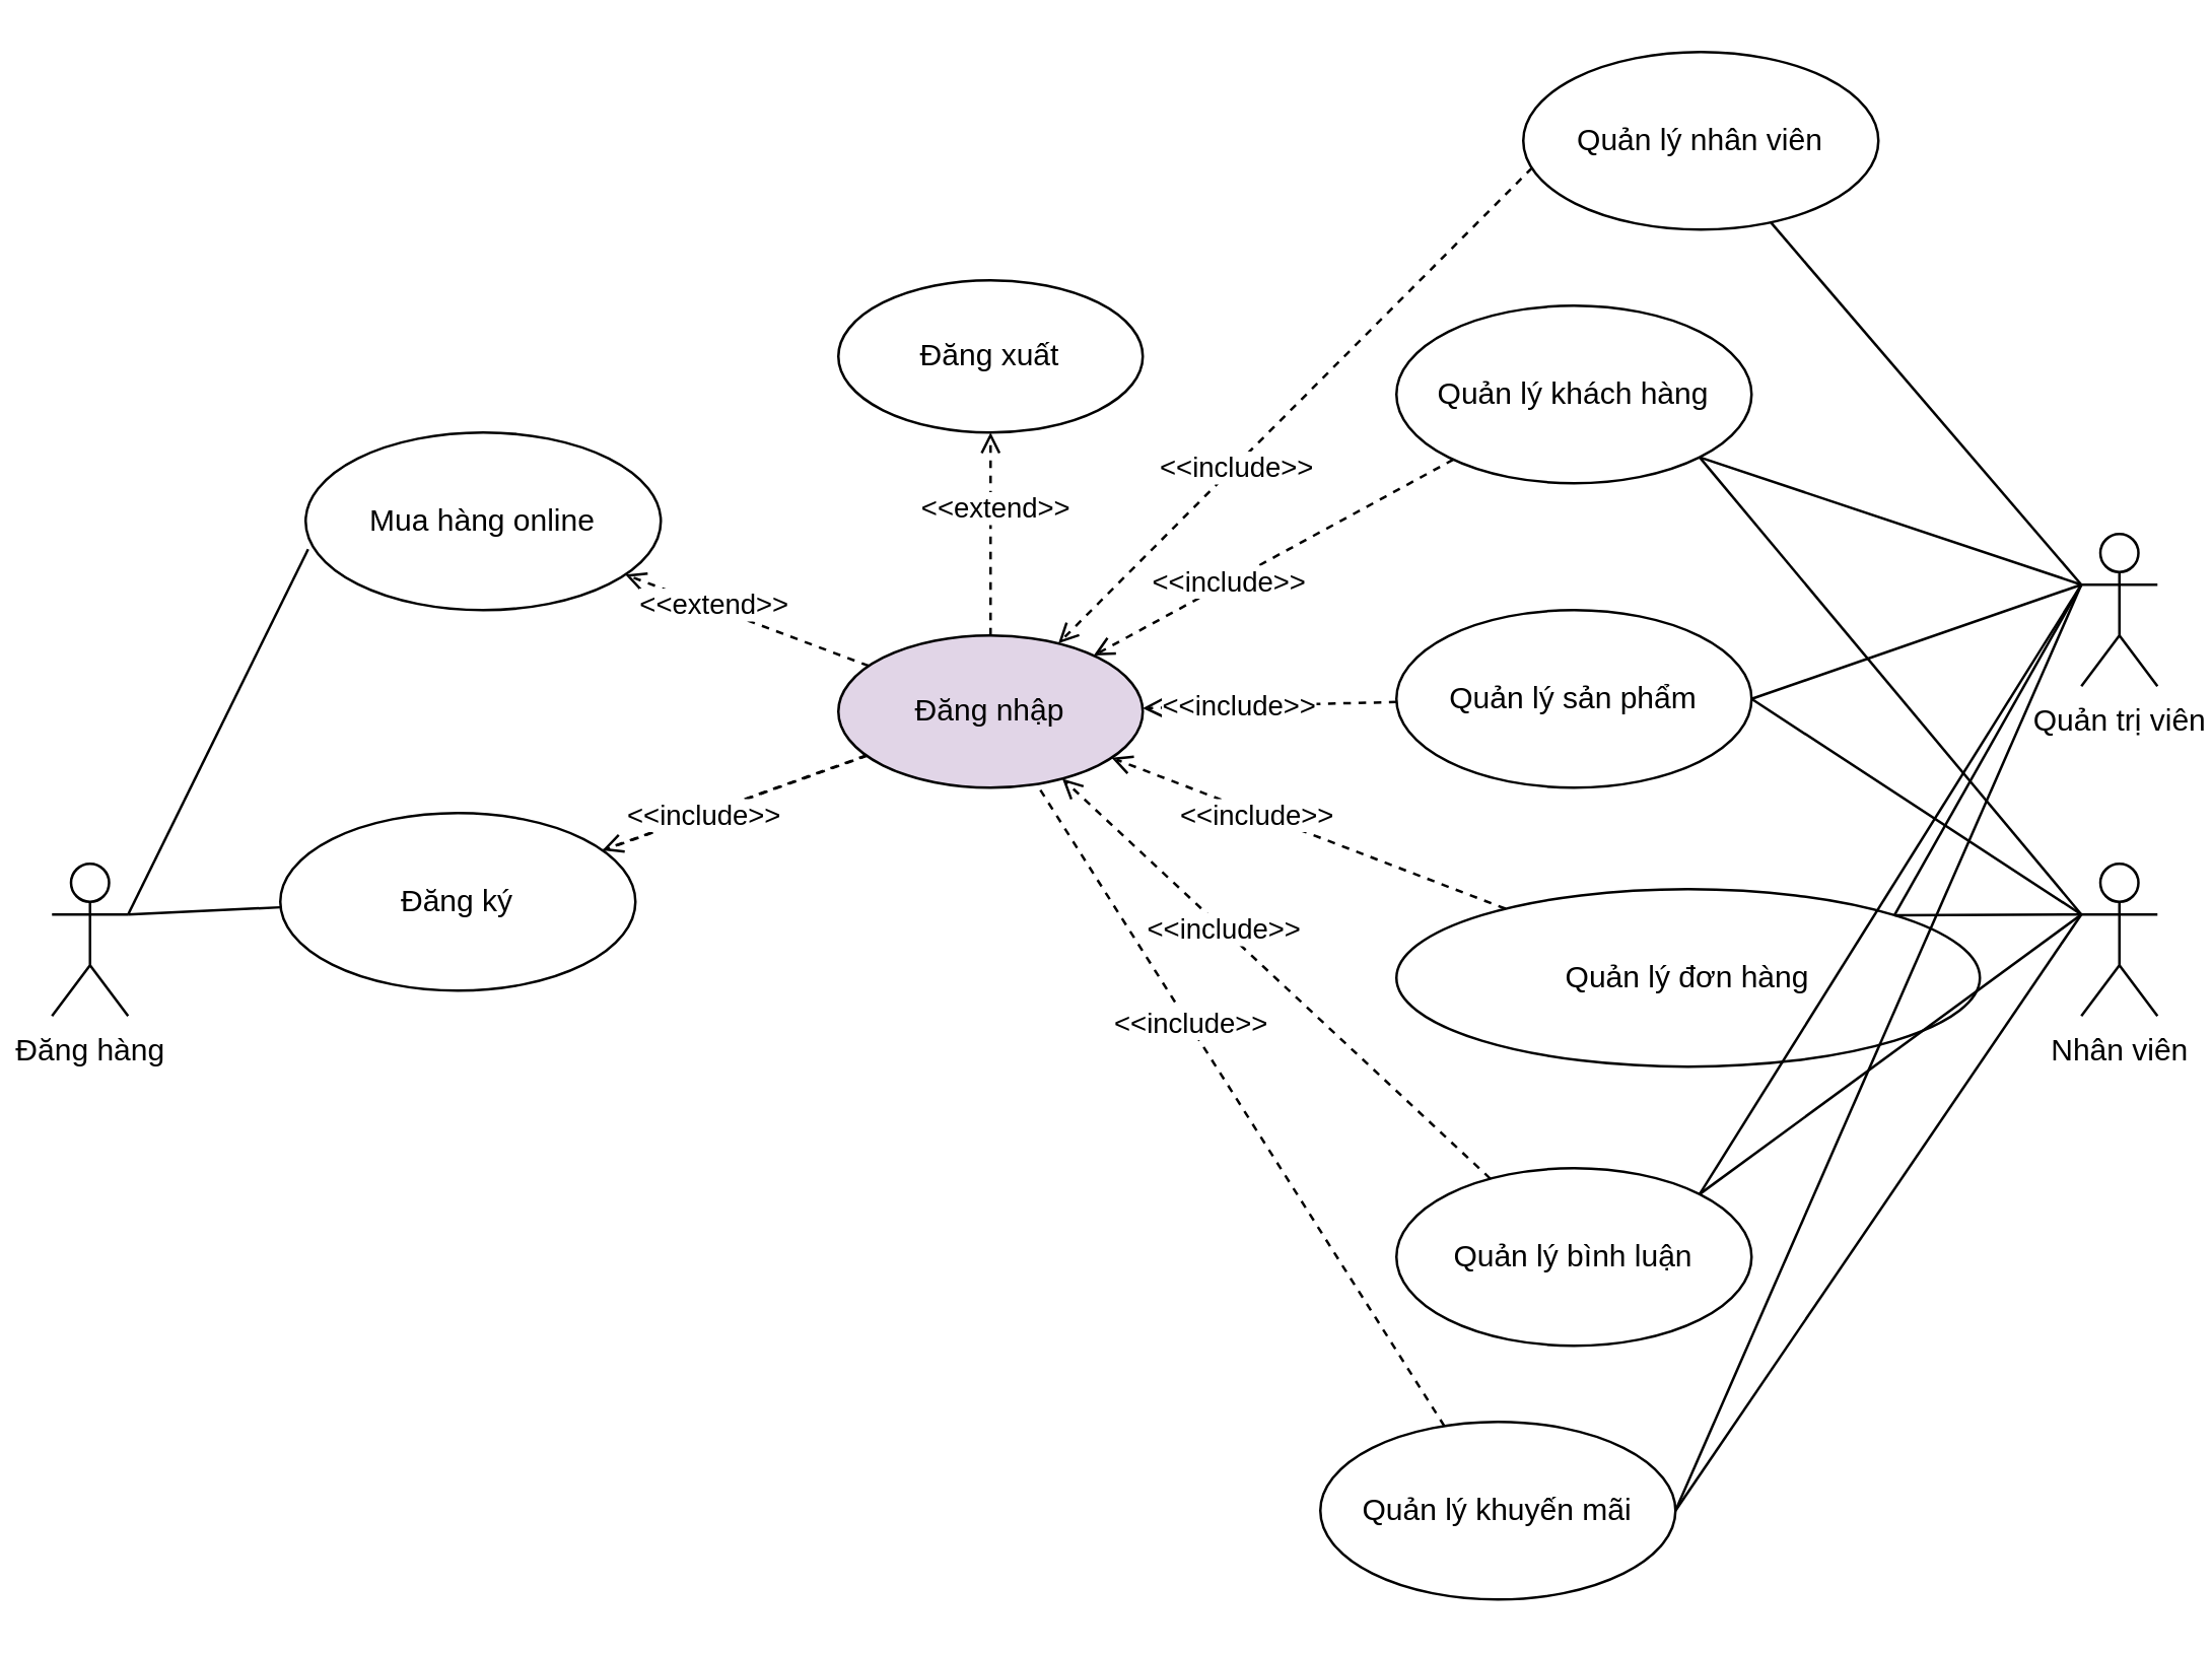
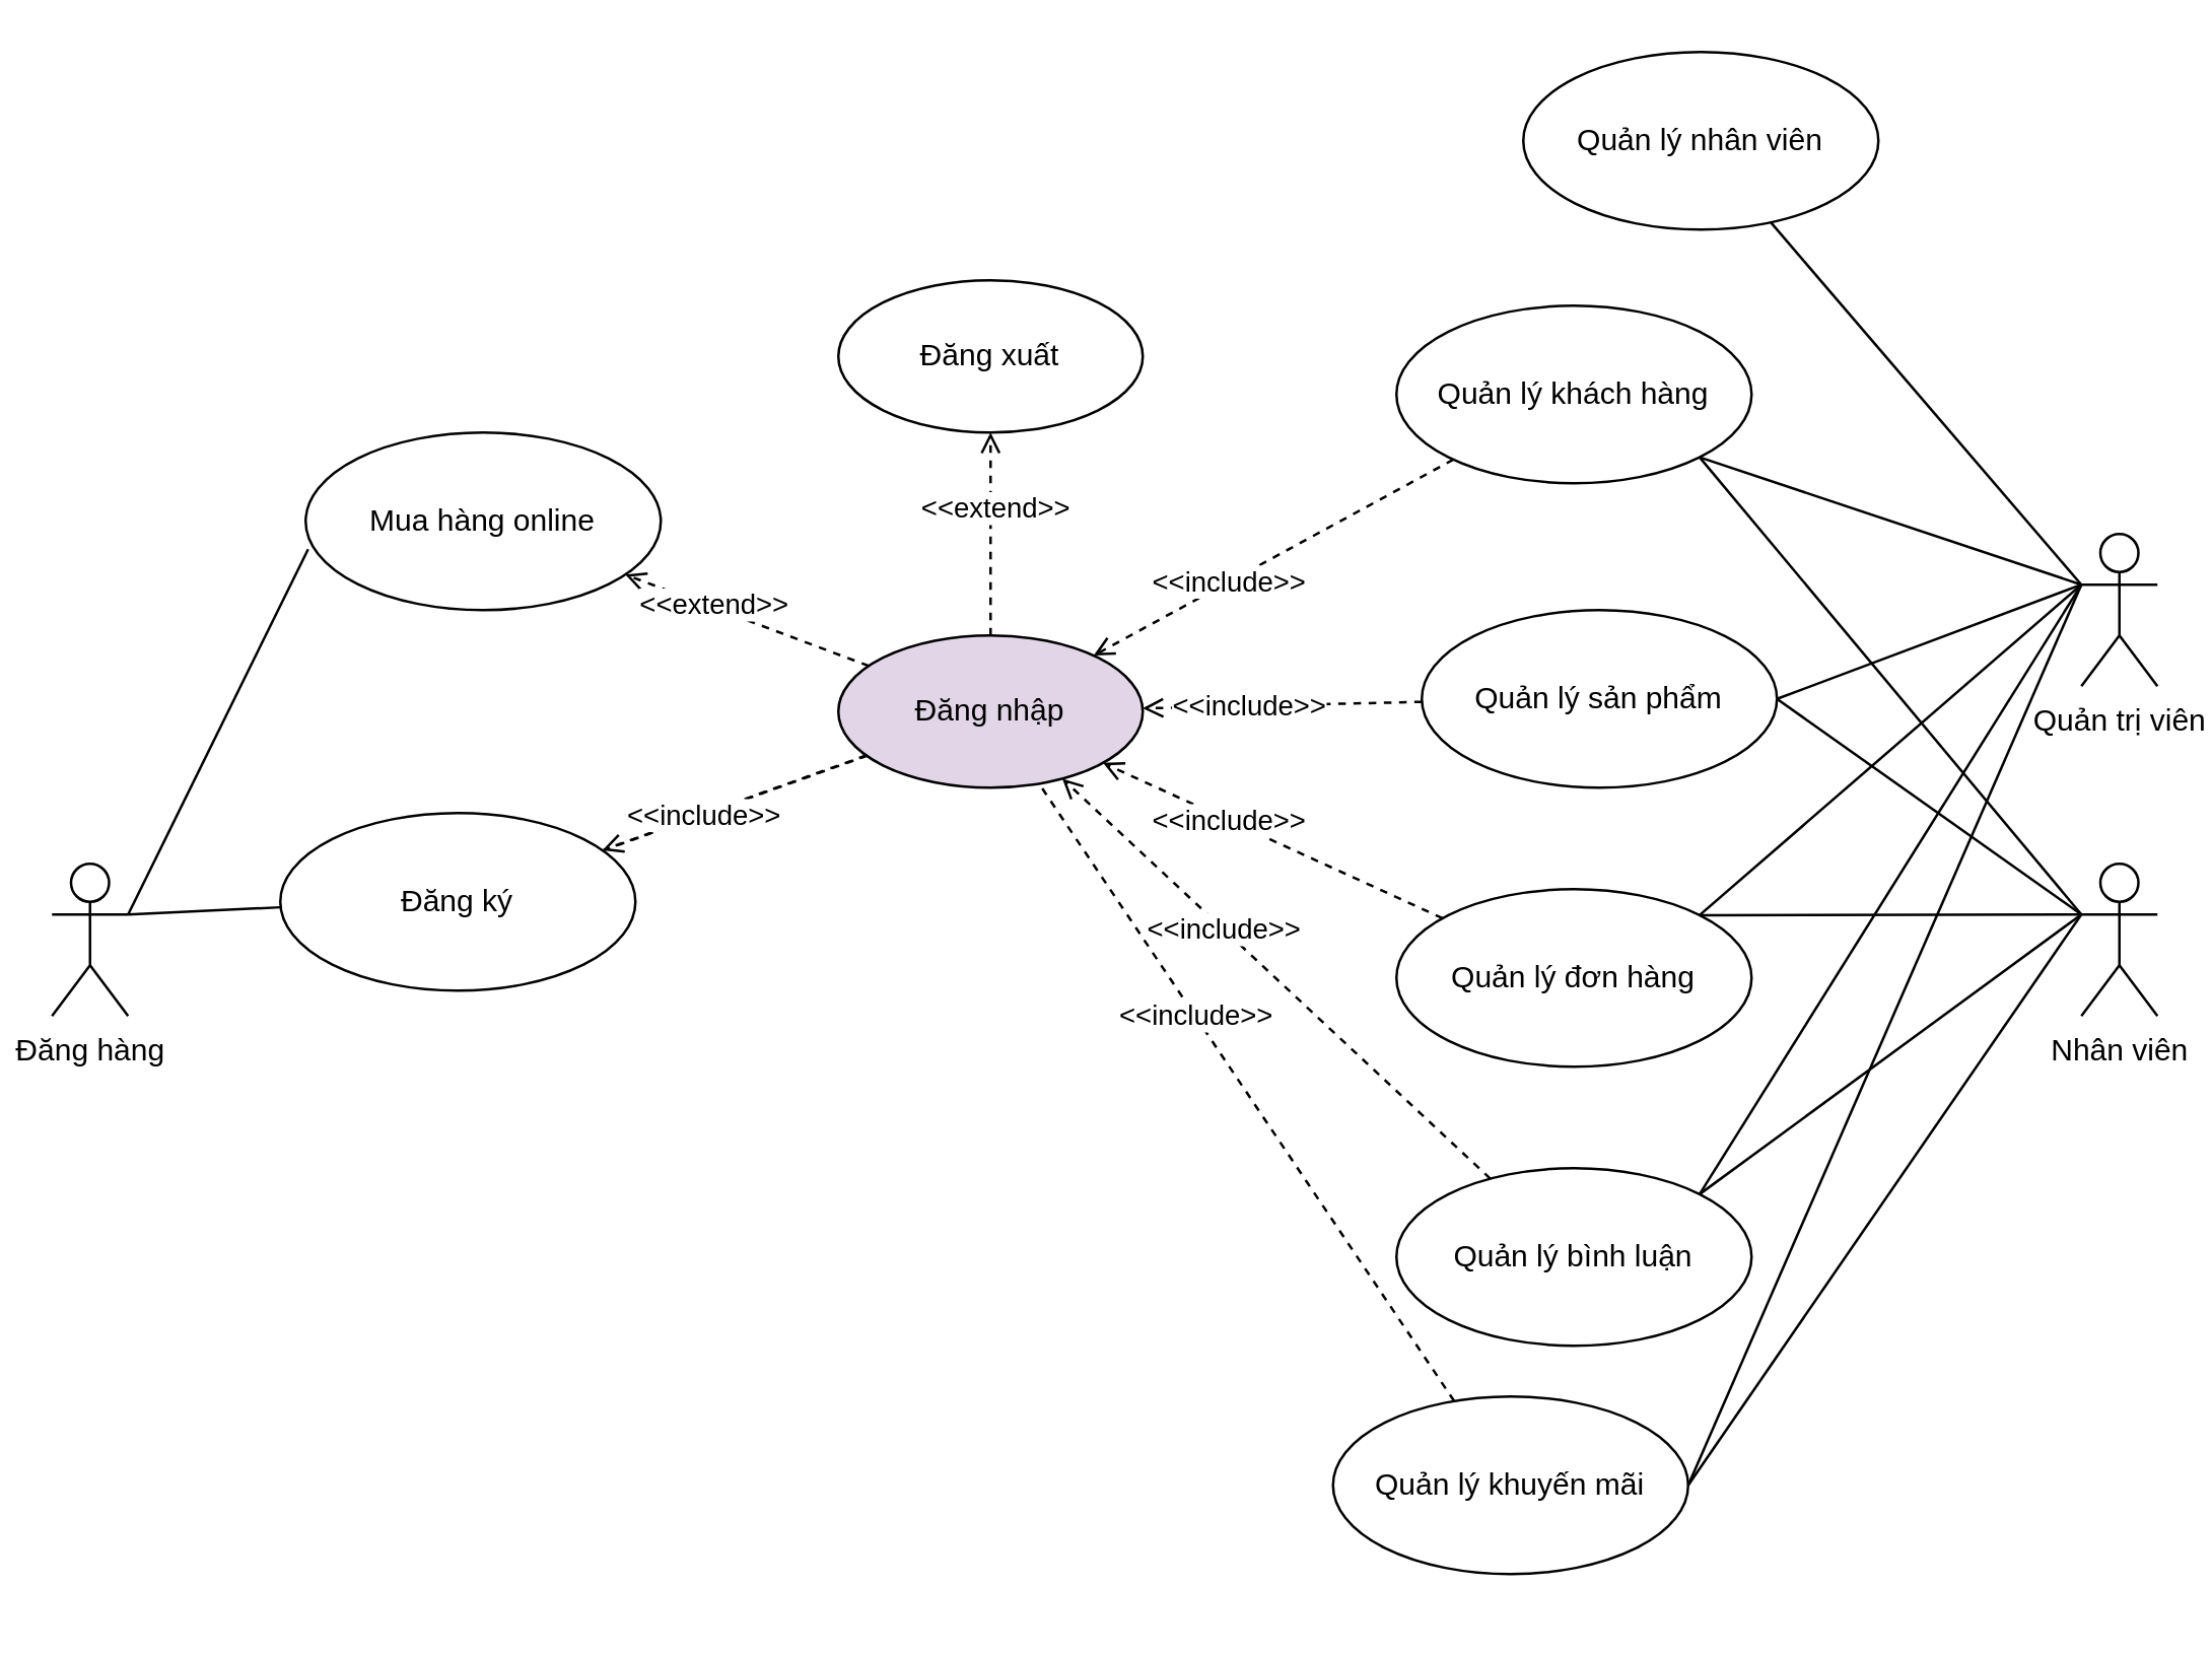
- <mxCell id="37" value="" style="edgeStyle=none;rounded=0;orthogonalLoop=1;jettySize=auto;html=1;dashed=1;endArrow=open;endFill=0;startArrow=none;startFill=0;exitX=0.025;exitY=0.652;exitDx=0;exitDy=0;exitPerimeter=0;" edge="1" parent="1" source="35" target="23"><mxGeometry relative="1" as="geometry"><mxPoint x="590.001" y="101.424" as="sourcePoint" /><mxPoint x="448.001" y="178.581" as="targetPoint" /></mxGeometry></mxCell>
- <mxCell id="38" value="&amp;lt;&amp;lt;include&amp;gt;&amp;gt;" style="edgeLabel;html=1;align=center;verticalAlign=middle;resizable=0;points=[];" vertex="1" connectable="0" parent="37"><mxGeometry x="0.257" relative="1" as="geometry"><mxPoint as="offset" /></mxGeometry></mxCell>
- <mxCell id="10" value="Quản lý sản phẩm" style="ellipse;whiteSpace=wrap;html=1;" parent="1" vertex="1"><mxGeometry x="550" y="240" width="140" height="70" as="geometry" /></mxCell>
+ <mxCell id="10" value="Quản lý sản phẩm" style="ellipse;whiteSpace=wrap;html=1;" parent="1" vertex="1"><mxGeometry x="560" y="240" width="140" height="70" as="geometry" /></mxCell>
- <mxCell id="6" value="Quản lý đơn hàng" style="ellipse;whiteSpace=wrap;html=1;" parent="1" vertex="1"><mxGeometry x="550" y="350" width="230" height="70" as="geometry" /></mxCell>
+ <mxCell id="6" value="Quản lý đơn hàng" style="ellipse;whiteSpace=wrap;html=1;" parent="1" vertex="1"><mxGeometry x="550" y="350" width="140" height="70" as="geometry" /></mxCell>
- <mxCell id="9" value="Quản lý khuyến mãi" style="ellipse;whiteSpace=wrap;html=1;" parent="1" vertex="1"><mxGeometry x="520" y="560" width="140" height="70" as="geometry" /></mxCell>
+ <mxCell id="9" value="Quản lý khuyến mãi" style="ellipse;whiteSpace=wrap;html=1;" parent="1" vertex="1"><mxGeometry x="525" y="550" width="140" height="70" as="geometry" /></mxCell>
